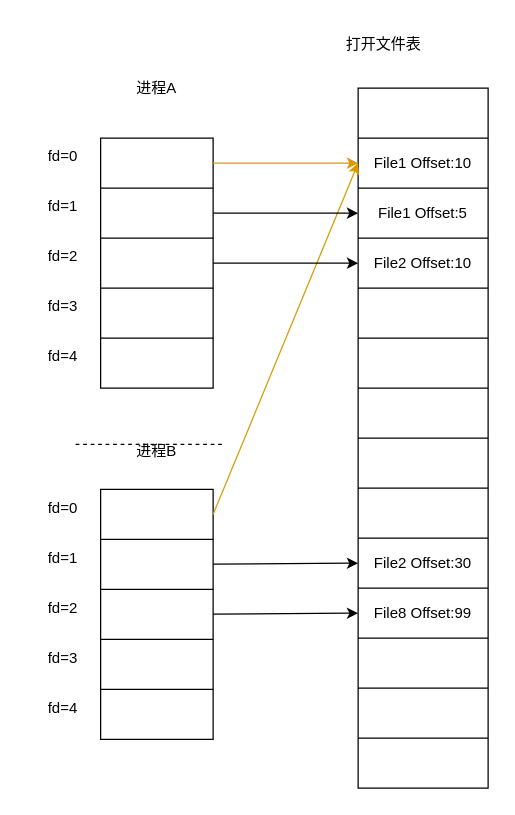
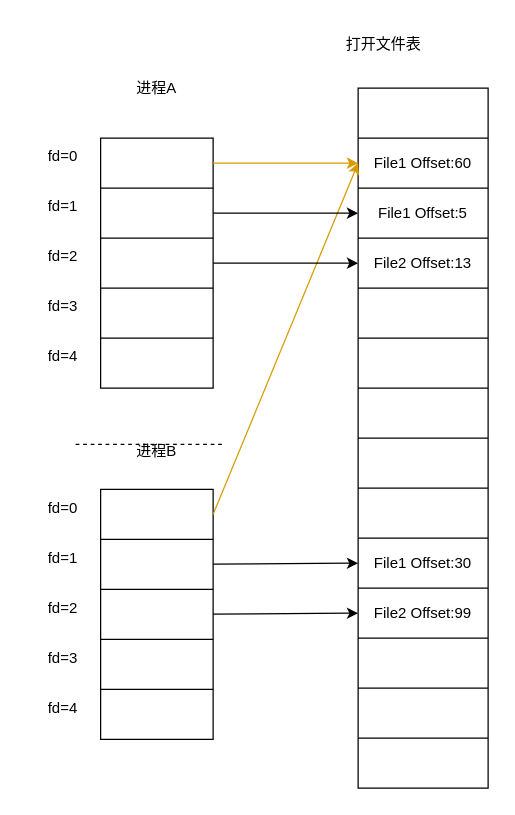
- <mxCell id="22" value="File1 Offset:10" style="shape=partialRectangle;html=1;whiteSpace=wrap;connectable=0;fillColor=none;top=0;left=0;bottom=0;right=0;overflow=hidden;" vertex="1" parent="21"><mxGeometry width="104" height="40" as="geometry"><mxRectangle width="104" height="40" as="alternateBounds" /></mxGeometry></mxCell>
+ <mxCell id="22" value="File1 Offset:60" style="shape=partialRectangle;html=1;whiteSpace=wrap;connectable=0;fillColor=none;top=0;left=0;bottom=0;right=0;overflow=hidden;" vertex="1" parent="21"><mxGeometry width="104" height="40" as="geometry"><mxRectangle width="104" height="40" as="alternateBounds" /></mxGeometry></mxCell>
- <mxCell id="26" value="File2 Offset:10" style="shape=partialRectangle;html=1;whiteSpace=wrap;connectable=0;fillColor=none;top=0;left=0;bottom=0;right=0;overflow=hidden;" vertex="1" parent="25"><mxGeometry width="104" height="40" as="geometry"><mxRectangle width="104" height="40" as="alternateBounds" /></mxGeometry></mxCell>
+ <mxCell id="26" value="File2 Offset:13" style="shape=partialRectangle;html=1;whiteSpace=wrap;connectable=0;fillColor=none;top=0;left=0;bottom=0;right=0;overflow=hidden;" vertex="1" parent="25"><mxGeometry width="104" height="40" as="geometry"><mxRectangle width="104" height="40" as="alternateBounds" /></mxGeometry></mxCell>
- <mxCell id="38" value="File2 Offset:30" style="shape=partialRectangle;html=1;whiteSpace=wrap;connectable=0;fillColor=none;top=0;left=0;bottom=0;right=0;overflow=hidden;" vertex="1" parent="37"><mxGeometry width="104" height="40" as="geometry"><mxRectangle width="104" height="40" as="alternateBounds" /></mxGeometry></mxCell>
+ <mxCell id="38" value="File1 Offset:30" style="shape=partialRectangle;html=1;whiteSpace=wrap;connectable=0;fillColor=none;top=0;left=0;bottom=0;right=0;overflow=hidden;" vertex="1" parent="37"><mxGeometry width="104" height="40" as="geometry"><mxRectangle width="104" height="40" as="alternateBounds" /></mxGeometry></mxCell>
- <mxCell id="40" value="File8 Offset:99" style="shape=partialRectangle;html=1;whiteSpace=wrap;connectable=0;fillColor=none;top=0;left=0;bottom=0;right=0;overflow=hidden;" vertex="1" parent="39"><mxGeometry width="104" height="40" as="geometry"><mxRectangle width="104" height="40" as="alternateBounds" /></mxGeometry></mxCell>
+ <mxCell id="40" value="File2 Offset:99" style="shape=partialRectangle;html=1;whiteSpace=wrap;connectable=0;fillColor=none;top=0;left=0;bottom=0;right=0;overflow=hidden;" vertex="1" parent="39"><mxGeometry width="104" height="40" as="geometry"><mxRectangle width="104" height="40" as="alternateBounds" /></mxGeometry></mxCell>
